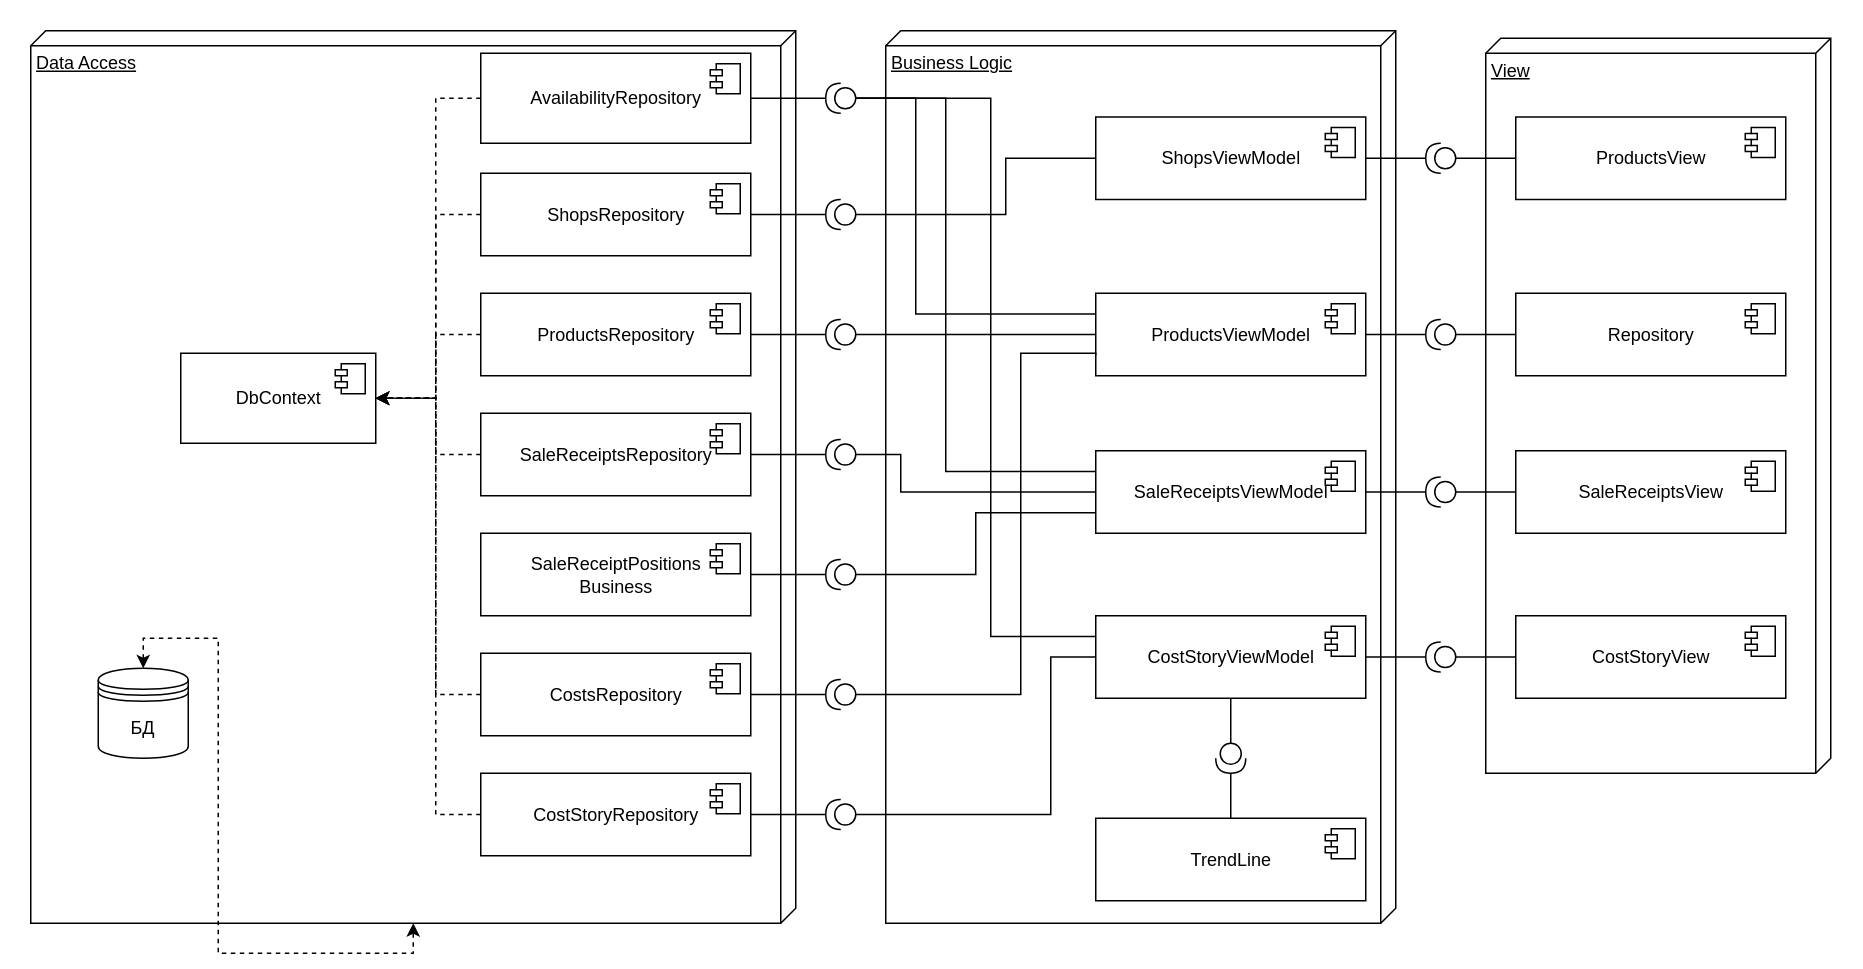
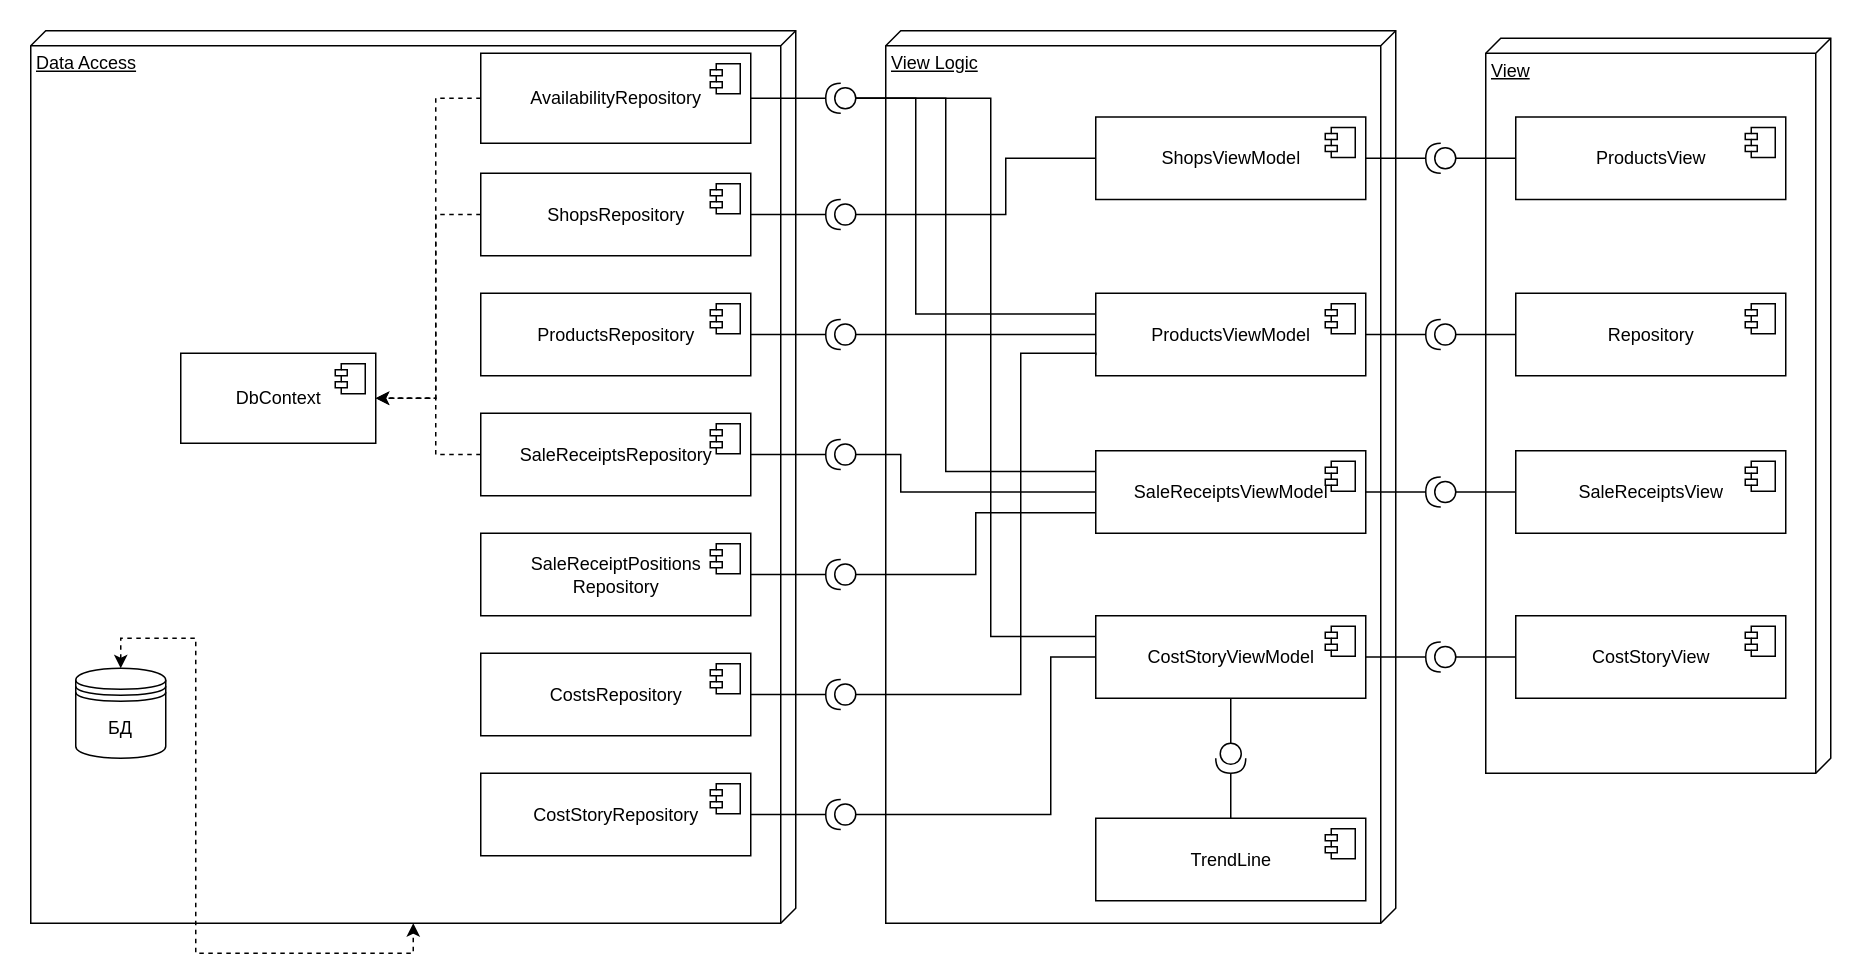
- <mxCell id="3" value="Business Logic" style="verticalAlign=top;align=left;spacingTop=8;spacingLeft=2;spacingRight=12;shape=cube;size=10;direction=south;fontStyle=4;html=1;" vertex="1" parent="1"><mxGeometry x="590" y="20" width="340" height="595" as="geometry" /></mxCell>
+ <mxCell id="3" value="View Logic" style="verticalAlign=top;align=left;spacingTop=8;spacingLeft=2;spacingRight=12;shape=cube;size=10;direction=south;fontStyle=4;html=1;" vertex="1" parent="1"><mxGeometry x="590" y="20" width="340" height="595" as="geometry" /></mxCell>
- <mxCell id="22" style="edgeStyle=orthogonalEdgeStyle;rounded=0;orthogonalLoop=1;jettySize=auto;html=1;exitX=0;exitY=0.5;exitDx=0;exitDy=0;dashed=1;endArrow=classic;endFill=1;entryX=1;entryY=0.5;entryDx=0;entryDy=0;" parent="1" source="23" target="12" edge="1"><mxGeometry relative="1" as="geometry"><mxPoint x="270" y="265" as="targetPoint" /><Array as="points"><mxPoint x="290" y="223" /><mxPoint x="290" y="265" /></Array></mxGeometry></mxCell>
- <mxCell id="31" style="edgeStyle=orthogonalEdgeStyle;rounded=0;orthogonalLoop=1;jettySize=auto;html=1;exitX=0;exitY=0.5;exitDx=0;exitDy=0;entryX=1;entryY=0.5;entryDx=0;entryDy=0;dashed=1;endArrow=classic;endFill=1;" parent="1" source="32" target="12" edge="1"><mxGeometry relative="1" as="geometry"><Array as="points"><mxPoint x="290" y="303" /><mxPoint x="290" y="265" /></Array></mxGeometry></mxCell>
+ <mxCell id="31" style="edgeStyle=orthogonalEdgeStyle;rounded=0;orthogonalLoop=1;jettySize=auto;html=1;exitX=0;exitY=0.5;exitDx=0;exitDy=0;entryX=1;entryY=0.5;entryDx=0;entryDy=0;dashed=1;endArrow=none;endFill=1;" parent="1" source="32" target="12" edge="1"><mxGeometry relative="1" as="geometry"><Array as="points"><mxPoint x="290" y="303" /><mxPoint x="290" y="265" /></Array></mxGeometry></mxCell>
- <mxCell id="20" value="SaleReceiptPositions&lt;br&gt;Business" style="html=1;dropTarget=0;" parent="1" vertex="1"><mxGeometry x="320" y="355" width="180" height="55" as="geometry" /></mxCell>
+ <mxCell id="20" value="SaleReceiptPositions&lt;br&gt;Repository" style="html=1;dropTarget=0;" parent="1" vertex="1"><mxGeometry x="320" y="355" width="180" height="55" as="geometry" /></mxCell>
- <mxCell id="25" style="edgeStyle=orthogonalEdgeStyle;rounded=0;orthogonalLoop=1;jettySize=auto;html=1;exitX=0;exitY=0.5;exitDx=0;exitDy=0;entryX=1;entryY=0.5;entryDx=0;entryDy=0;dashed=1;endArrow=classic;endFill=1;" parent="1" source="26" target="12" edge="1"><mxGeometry relative="1" as="geometry"><Array as="points"><mxPoint x="290" y="463" /><mxPoint x="290" y="265" /></Array></mxGeometry></mxCell>
- <mxCell id="6" value="БД" style="shape=datastore;whiteSpace=wrap;html=1;" parent="1" vertex="1"><mxGeometry x="65" y="445" width="60" height="60" as="geometry" /></mxCell>
+ <mxCell id="6" value="БД" style="shape=datastore;whiteSpace=wrap;html=1;" parent="1" vertex="1"><mxGeometry x="50" y="445" width="60" height="60" as="geometry" /></mxCell>
- <mxCell id="28" style="edgeStyle=orthogonalEdgeStyle;rounded=0;orthogonalLoop=1;jettySize=auto;html=1;exitX=0;exitY=0.5;exitDx=0;exitDy=0;entryX=1;entryY=0.5;entryDx=0;entryDy=0;dashed=1;endArrow=classic;endFill=1;" parent="1" source="29" target="12" edge="1"><mxGeometry relative="1" as="geometry"><Array as="points"><mxPoint x="290" y="543" /><mxPoint x="290" y="265" /></Array></mxGeometry></mxCell>
